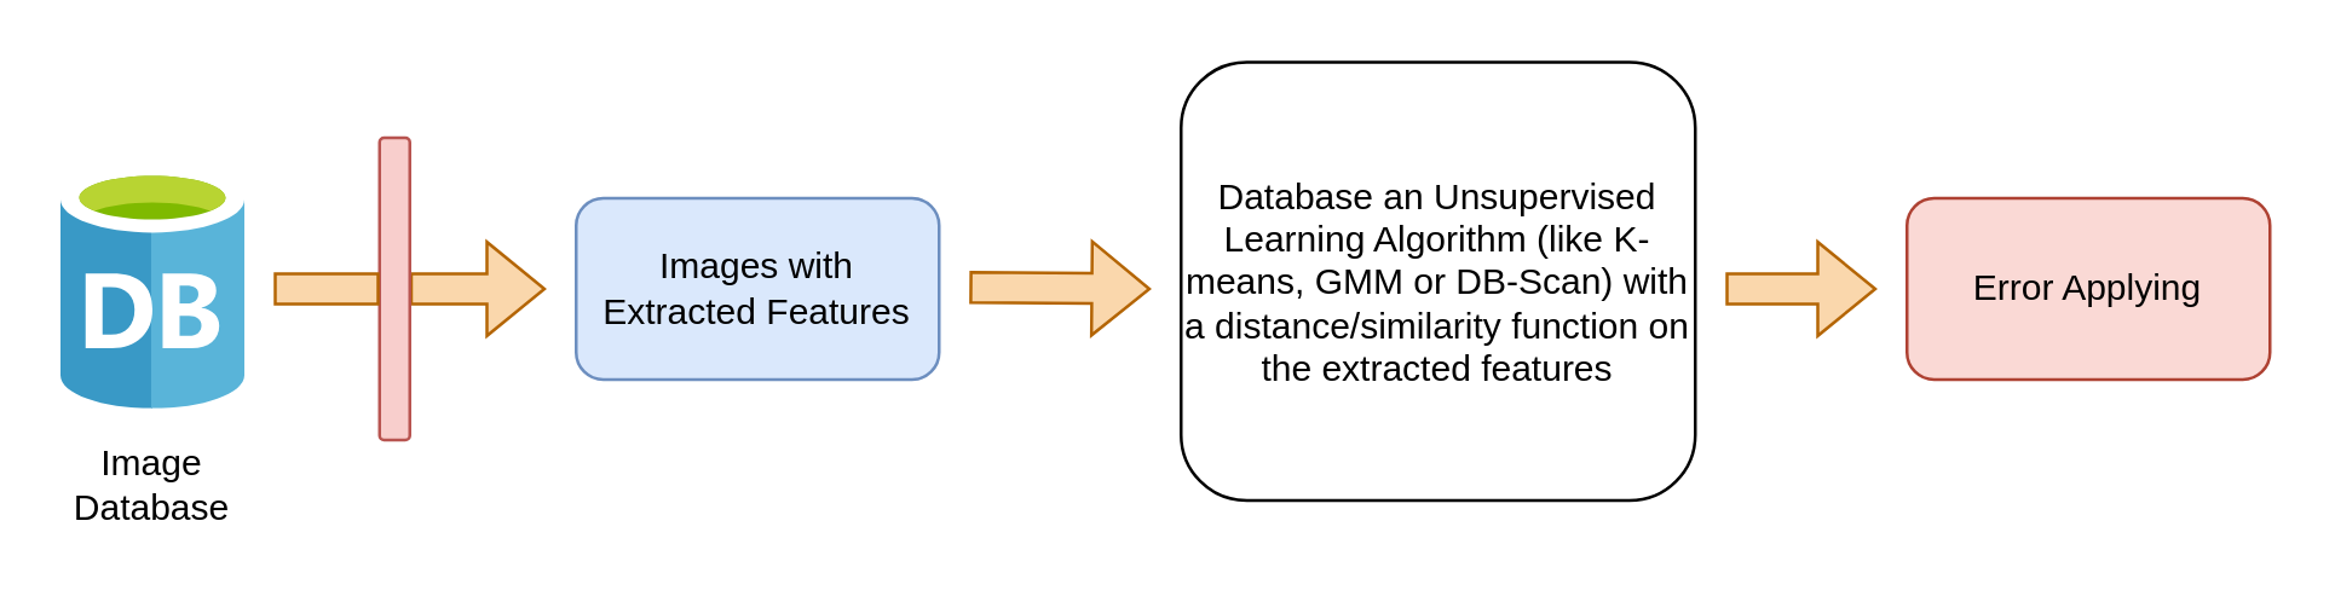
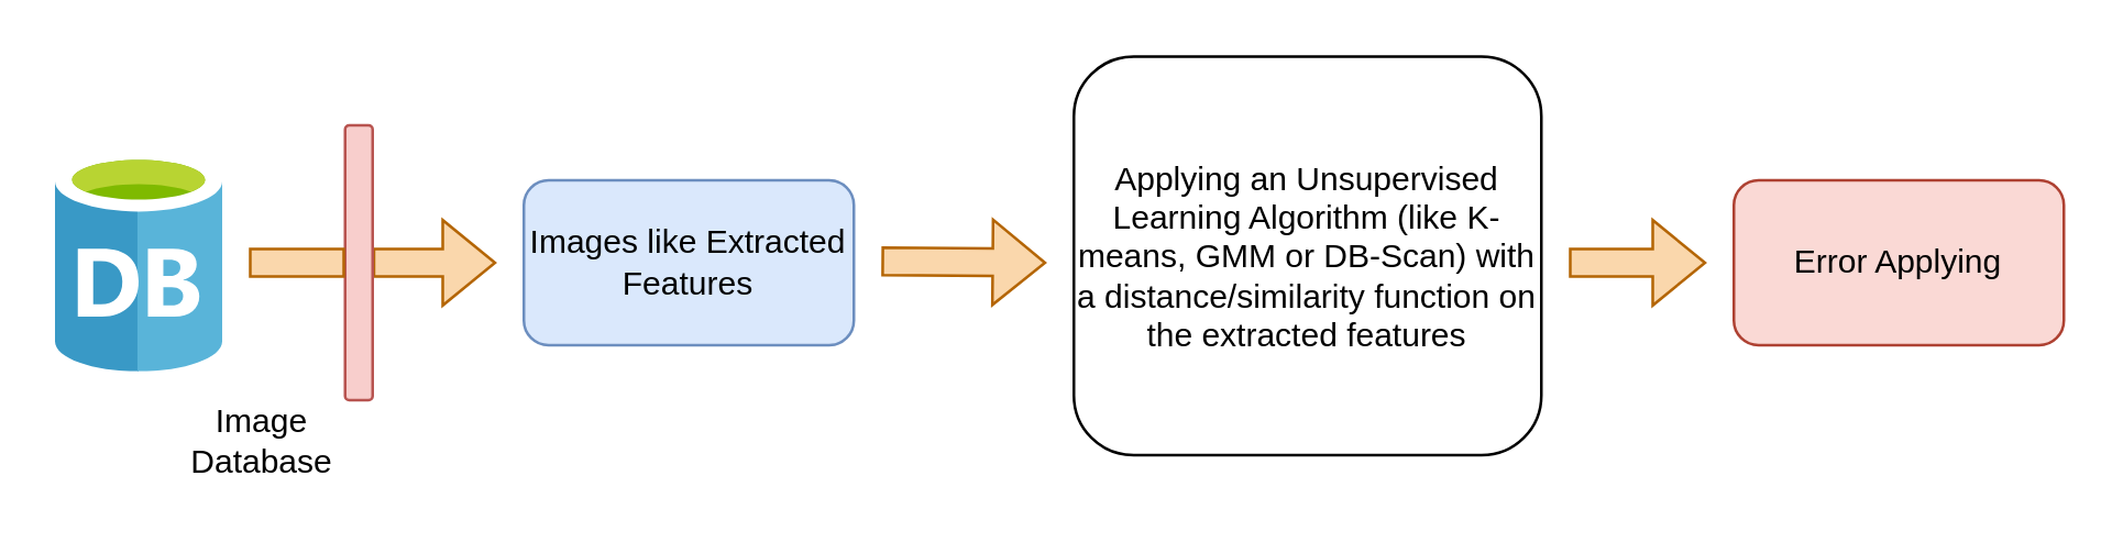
- <mxCell id="8" value="Database an Unsupervised Learning Algorithm (like K-means, GMM or DB-Scan) with a distance/similarity function on the extracted features" style="rounded=1;whiteSpace=wrap;html=1;" vertex="1" parent="1"><mxGeometry x="390" y="20" width="170" height="145" as="geometry" /></mxCell>
+ <mxCell id="8" value="Applying an Unsupervised Learning Algorithm (like K-means, GMM or DB-Scan) with a distance/similarity function on the extracted features" style="rounded=1;whiteSpace=wrap;html=1;" vertex="1" parent="1"><mxGeometry x="390" y="20" width="170" height="145" as="geometry" /></mxCell>
- <mxCell id="7" value="Images with Extracted Features" style="rounded=1;whiteSpace=wrap;html=1;fillColor=#dae8fc;strokeColor=#6c8ebf;" vertex="1" parent="1"><mxGeometry x="190" y="65" width="120" height="60" as="geometry" /></mxCell>
+ <mxCell id="7" value="Images like Extracted Features" style="rounded=1;whiteSpace=wrap;html=1;fillColor=#dae8fc;strokeColor=#6c8ebf;" vertex="1" parent="1"><mxGeometry x="190" y="65" width="120" height="60" as="geometry" /></mxCell>
- <mxCell id="3" value="Image Database" style="text;html=1;strokeColor=none;fillColor=none;align=center;verticalAlign=middle;whiteSpace=wrap;rounded=0;" vertex="1" parent="1"><mxGeometry x="20" y="145" width="60" height="30" as="geometry" /></mxCell>
+ <mxCell id="3" value="Image Database" style="text;html=1;strokeColor=none;fillColor=none;align=center;verticalAlign=middle;whiteSpace=wrap;rounded=0;" vertex="1" parent="1"><mxGeometry x="65" y="145" width="60" height="30" as="geometry" /></mxCell>
